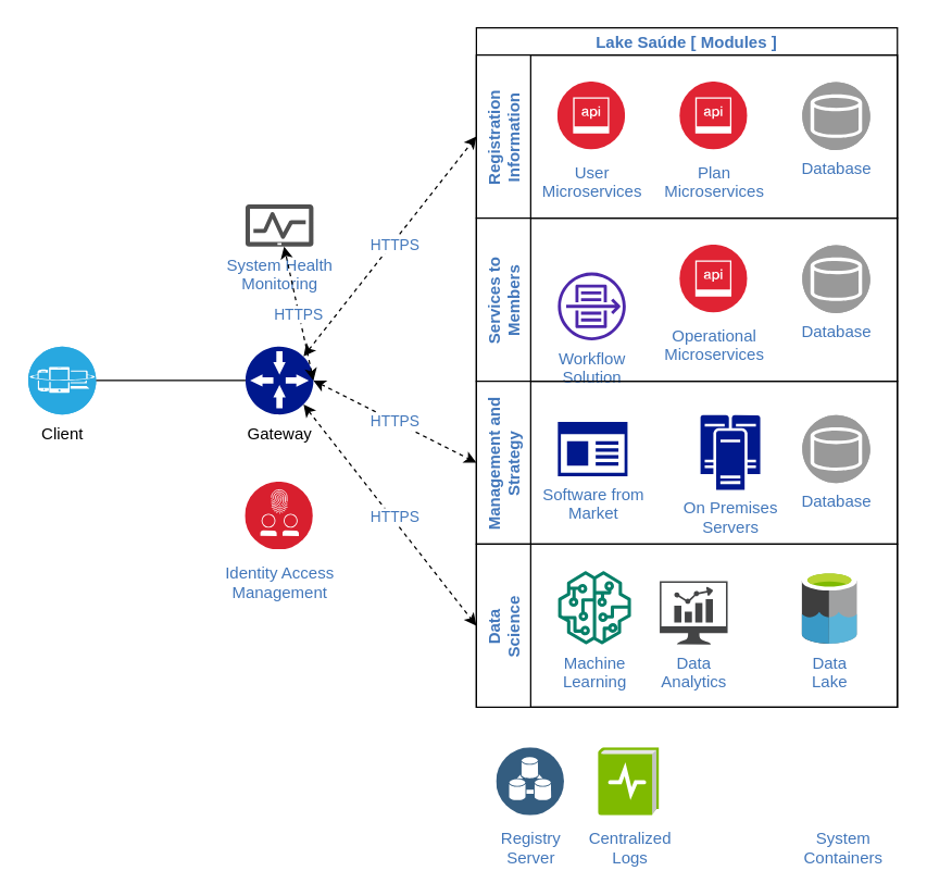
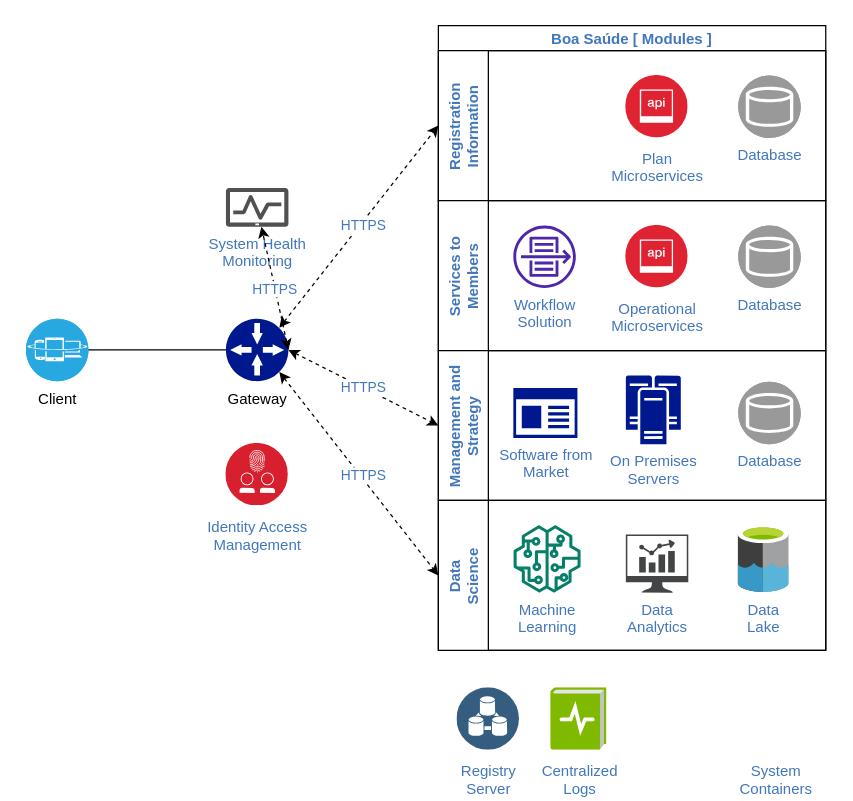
- <mxCell id="6" value="Lake Saúde [ Modules ]" style="swimlane;childLayout=stackLayout;resizeParent=1;resizeParentMax=0;horizontal=1;startSize=20;horizontalStack=0;fontColor=#4277BB;" parent="1" vertex="1"><mxGeometry x="350" y="20" width="310" height="500" as="geometry" /></mxCell>
+ <mxCell id="6" value="Boa Saúde [ Modules ]" style="swimlane;childLayout=stackLayout;resizeParent=1;resizeParentMax=0;horizontal=1;startSize=20;horizontalStack=0;fontColor=#4277BB;" parent="1" vertex="1"><mxGeometry x="350" y="20" width="310" height="500" as="geometry" /></mxCell>
- <mxCell id="9" value="User&lt;br&gt;Microservices" style="aspect=fixed;perimeter=ellipsePerimeter;html=1;align=center;shadow=0;dashed=0;fontColor=#4277BB;labelBackgroundColor=#ffffff;fontSize=12;spacingTop=3;image;image=img/lib/ibm/security/api_security.svg;" parent="8" vertex="1"><mxGeometry width="50" height="50" as="geometry" /></mxCell>
- <mxCell id="14" value="&lt;font color=&quot;#4277bb&quot;&gt;Workflow&lt;br&gt;Solution&lt;br&gt;&lt;/font&gt;" style="sketch=0;outlineConnect=0;fontColor=#232F3E;gradientColor=none;fillColor=#4D27AA;strokeColor=none;dashed=0;verticalLabelPosition=bottom;verticalAlign=top;align=center;html=1;fontSize=12;fontStyle=0;aspect=fixed;pointerEvents=1;shape=mxgraph.aws4.flow_logs;" parent="12" vertex="1"><mxGeometry x="60.0" y="40" width="50" height="50" as="geometry" /></mxCell>
+ <mxCell id="14" value="&lt;font color=&quot;#4277bb&quot;&gt;Workflow&lt;br&gt;Solution&lt;br&gt;&lt;/font&gt;" style="sketch=0;outlineConnect=0;fontColor=#232F3E;gradientColor=none;fillColor=#4D27AA;strokeColor=none;dashed=0;verticalLabelPosition=bottom;verticalAlign=top;align=center;html=1;fontSize=12;fontStyle=0;aspect=fixed;pointerEvents=1;shape=mxgraph.aws4.flow_logs;" parent="12" vertex="1"><mxGeometry x="60.0" y="20" width="50" height="50" as="geometry" /></mxCell>
- <mxCell id="19" value="On Premises&lt;br&gt;Servers" style="sketch=0;aspect=fixed;pointerEvents=1;shadow=0;dashed=0;html=1;strokeColor=none;labelPosition=center;verticalLabelPosition=bottom;verticalAlign=top;align=center;fillColor=#00188D;shape=mxgraph.mscae.enterprise.cluster_server;fontColor=#4277BB;" parent="16" vertex="1"><mxGeometry x="165" y="25" width="44" height="55" as="geometry" /></mxCell>
+ <mxCell id="19" value="On Premises&lt;br&gt;Servers" style="sketch=0;aspect=fixed;pointerEvents=1;shadow=0;dashed=0;html=1;strokeColor=none;labelPosition=center;verticalLabelPosition=bottom;verticalAlign=top;align=center;fillColor=#00188D;shape=mxgraph.mscae.enterprise.cluster_server;fontColor=#4277BB;" parent="16" vertex="1"><mxGeometry x="150" y="20" width="44" height="55" as="geometry" /></mxCell>
- <mxCell id="23" value="Data&lt;br&gt;Analytics" style="sketch=0;pointerEvents=1;shadow=0;dashed=0;html=1;strokeColor=none;fillColor=#434445;aspect=fixed;labelPosition=center;verticalLabelPosition=bottom;verticalAlign=top;align=center;outlineConnect=0;shape=mxgraph.vvd.nsx_dashboard;fontColor=#4277BB;spacingTop=0;" parent="20" vertex="1"><mxGeometry x="135" y="27.25" width="50" height="46.5" as="geometry" /></mxCell>
+ <mxCell id="23" value="Data&lt;br&gt;Analytics" style="sketch=0;pointerEvents=1;shadow=0;dashed=0;html=1;strokeColor=none;fillColor=#434445;aspect=fixed;labelPosition=center;verticalLabelPosition=bottom;verticalAlign=top;align=center;outlineConnect=0;shape=mxgraph.vvd.nsx_dashboard;fontColor=#4277BB;spacingTop=0;" parent="20" vertex="1"><mxGeometry x="150" y="27.25" width="50" height="46.5" as="geometry" /></mxCell>
